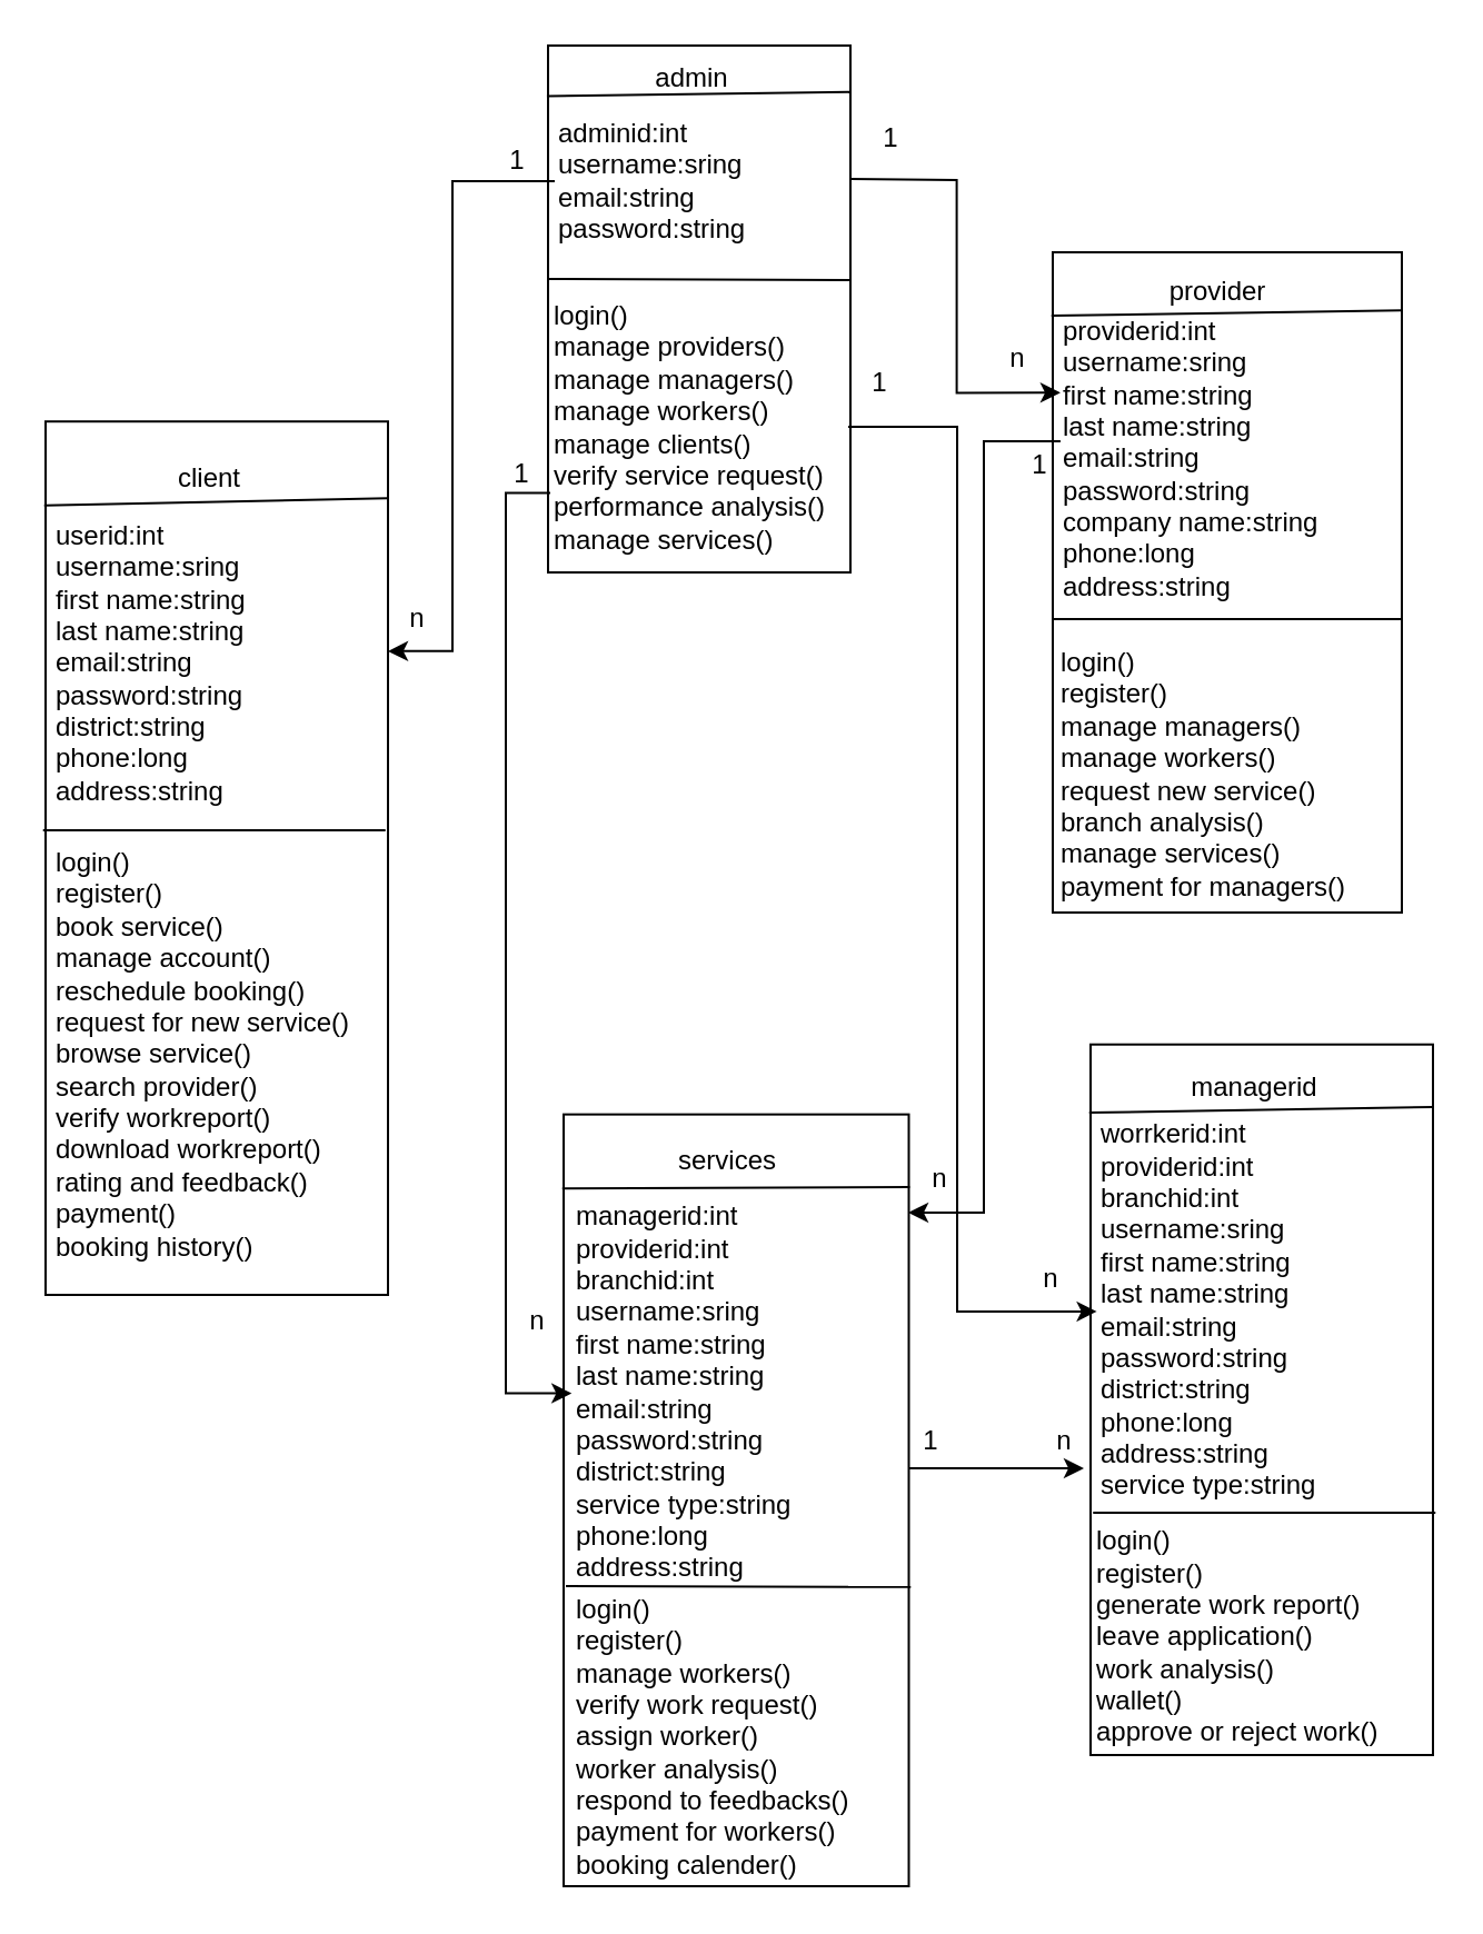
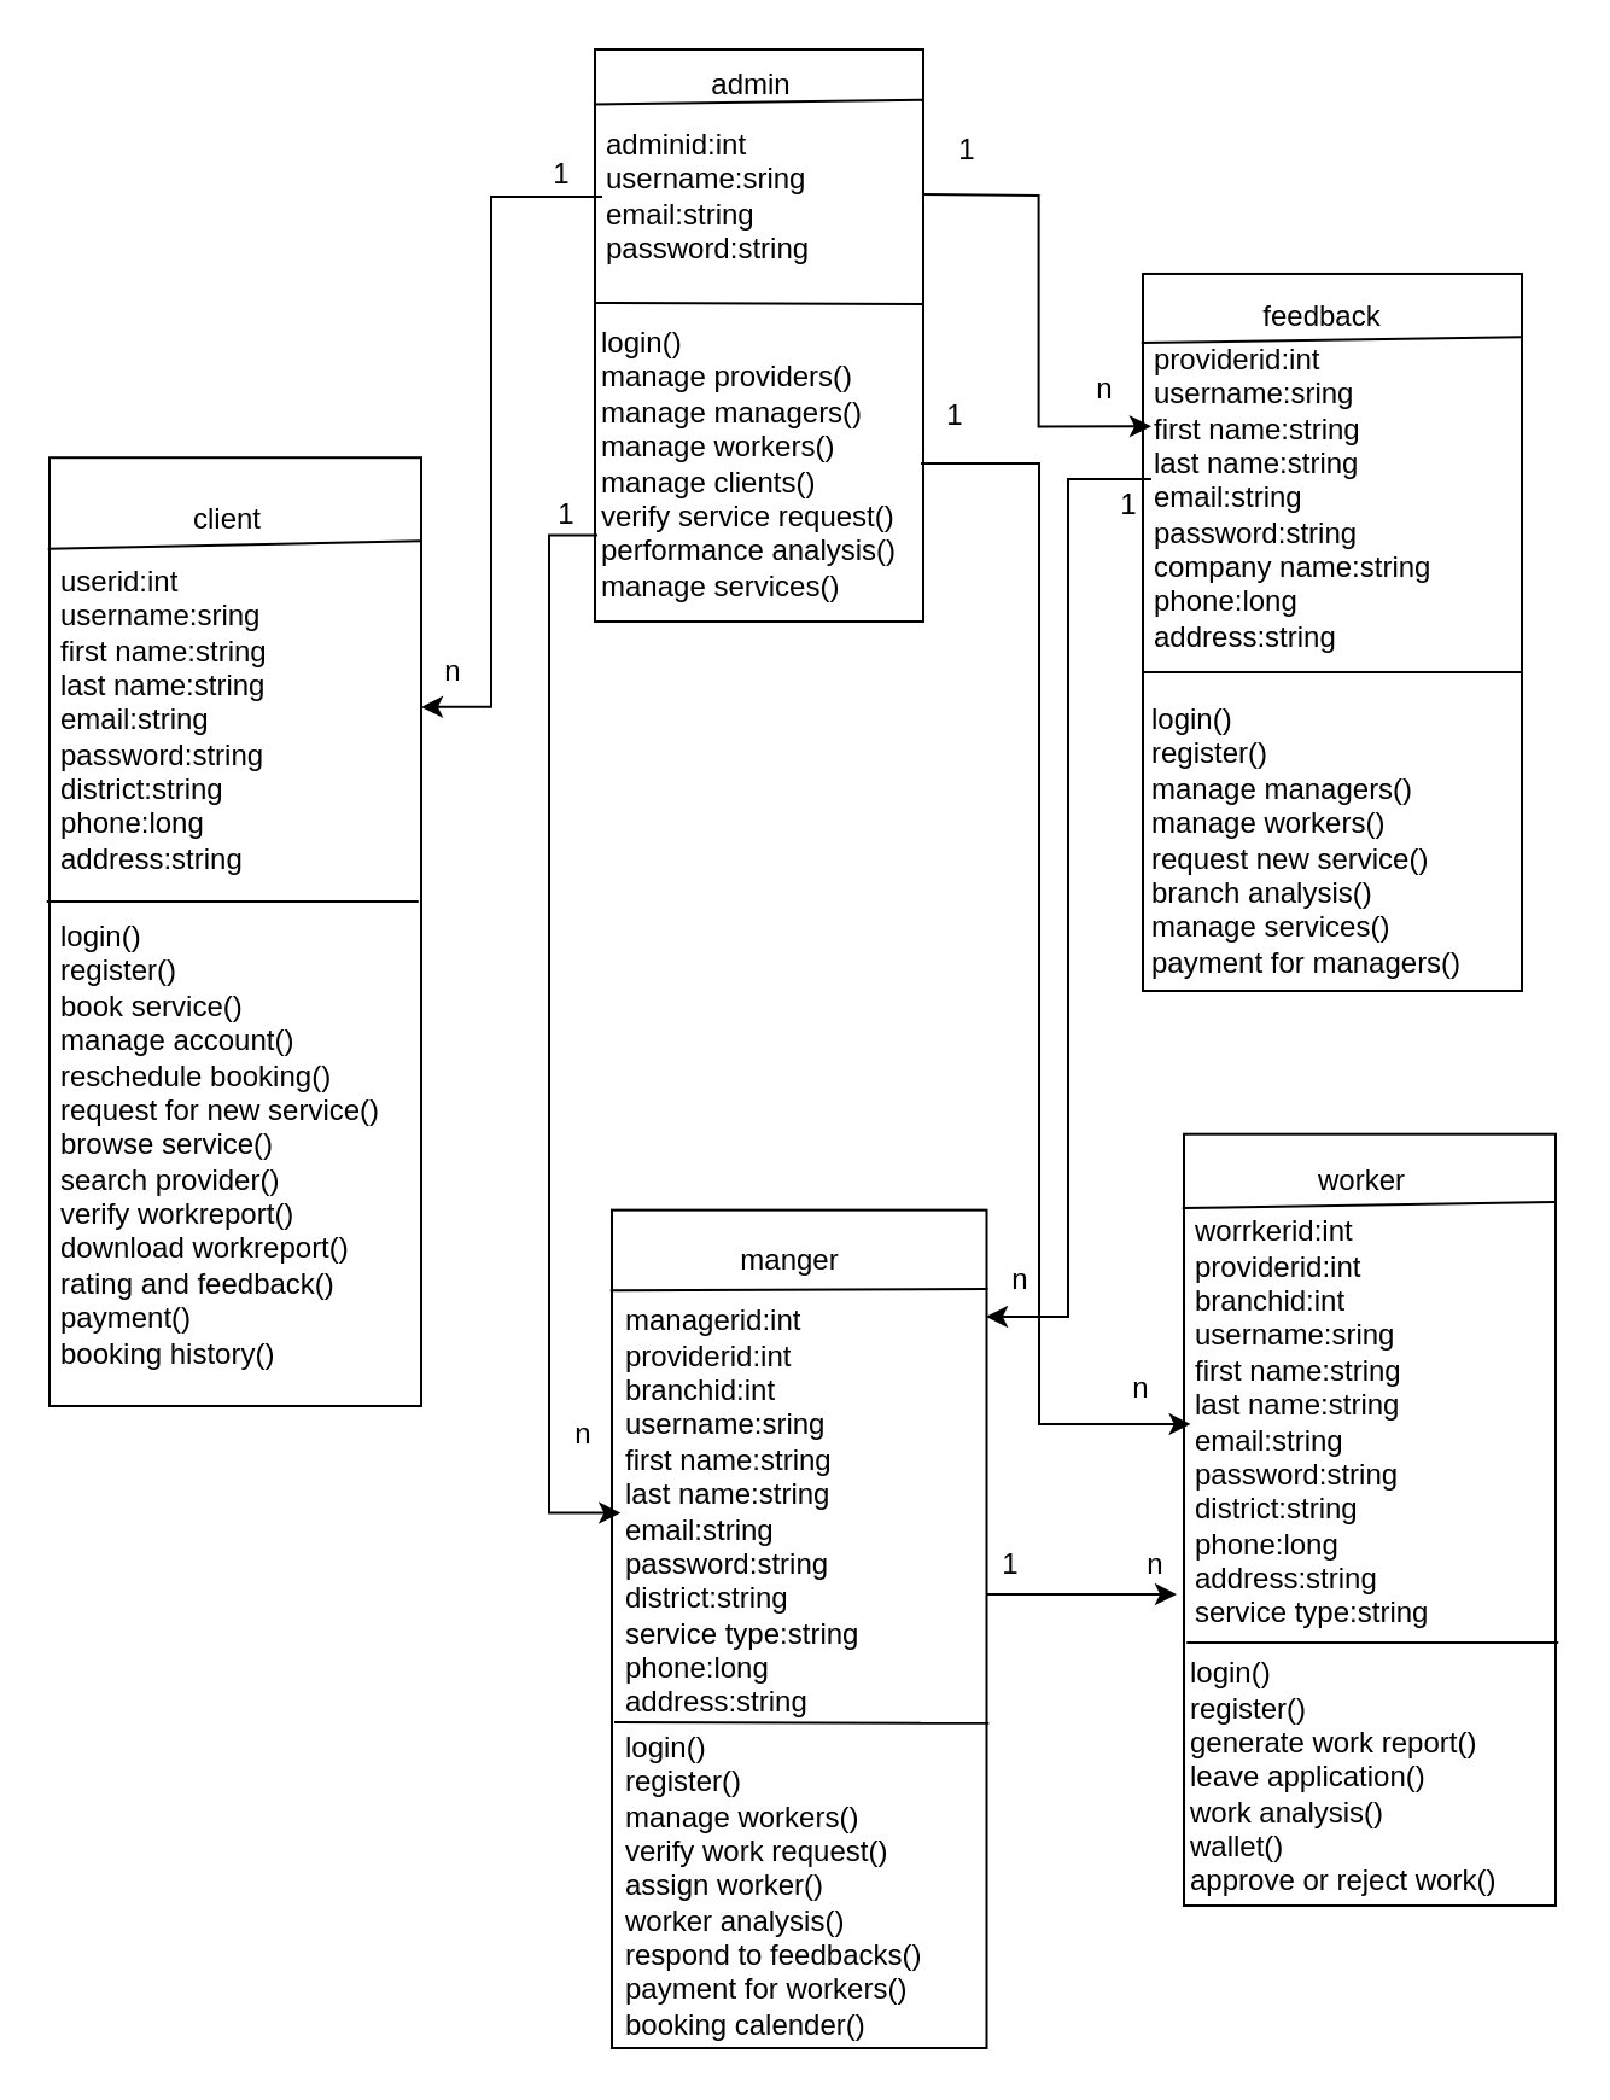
- <mxCell id="19" value="provider" style="text;html=1;strokeColor=none;fillColor=none;align=center;verticalAlign=middle;whiteSpace=wrap;rounded=0;container=0;" vertex="1" parent="16"><mxGeometry x="40.404" width="69.265" height="45.672" as="geometry" /></mxCell>
+ <mxCell id="19" value="feedback" style="text;html=1;strokeColor=none;fillColor=none;align=center;verticalAlign=middle;whiteSpace=wrap;rounded=0;container=0;" vertex="1" parent="16"><mxGeometry x="40.404" width="69.265" height="45.672" as="geometry" /></mxCell>
- <mxCell id="28" value="managerid" style="text;html=1;strokeColor=none;fillColor=none;align=center;verticalAlign=middle;whiteSpace=wrap;rounded=0;" vertex="1" parent="27"><mxGeometry x="38.502" width="67.941" height="49.15" as="geometry" /></mxCell>
+ <mxCell id="28" value="worker" style="text;html=1;strokeColor=none;fillColor=none;align=center;verticalAlign=middle;whiteSpace=wrap;rounded=0;" vertex="1" parent="27"><mxGeometry x="38.502" width="67.941" height="49.15" as="geometry" /></mxCell>
- <mxCell id="12" value="services" style="text;html=1;strokeColor=none;fillColor=none;align=center;verticalAlign=middle;whiteSpace=wrap;rounded=0;" vertex="1" parent="9"><mxGeometry x="39.953" width="68.491" height="53.384" as="geometry" /></mxCell>
+ <mxCell id="12" value="manger" style="text;html=1;strokeColor=none;fillColor=none;align=center;verticalAlign=middle;whiteSpace=wrap;rounded=0;" vertex="1" parent="9"><mxGeometry x="39.953" width="68.491" height="53.384" as="geometry" /></mxCell>
